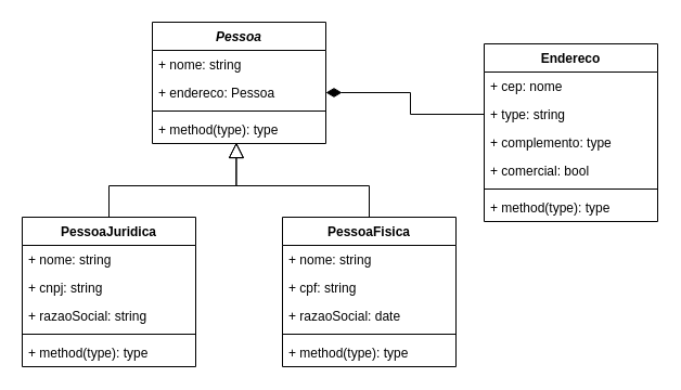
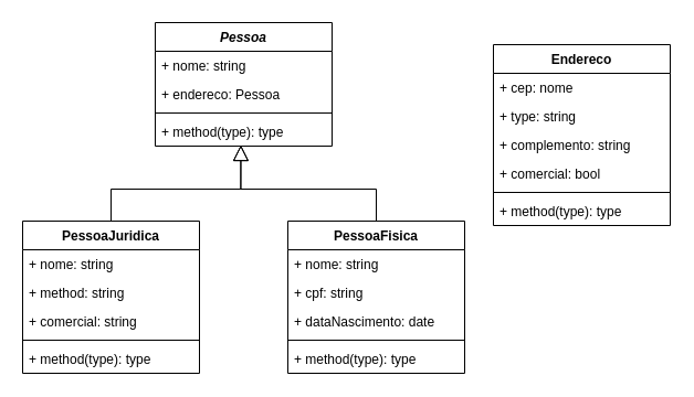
- <mxCell id="28" style="edgeStyle=orthogonalEdgeStyle;rounded=0;orthogonalLoop=1;jettySize=auto;html=1;entryX=1;entryY=0.5;entryDx=0;entryDy=0;endArrow=diamondThin;endFill=1;endSize=12;" edge="1" parent="1" source="23" target="18"><mxGeometry relative="1" as="geometry" /></mxCell>
- <mxCell id="24" value="+ complemento: type" style="text;strokeColor=none;fillColor=none;align=left;verticalAlign=top;spacingLeft=4;spacingRight=4;overflow=hidden;rotatable=0;points=[[0,0.5],[1,0.5]];portConstraint=eastwest;" vertex="1" parent="21"><mxGeometry y="78" width="160" height="26" as="geometry" /></mxCell>
+ <mxCell id="24" value="+ complemento: string" style="text;strokeColor=none;fillColor=none;align=left;verticalAlign=top;spacingLeft=4;spacingRight=4;overflow=hidden;rotatable=0;points=[[0,0.5],[1,0.5]];portConstraint=eastwest;" vertex="1" parent="21"><mxGeometry y="78" width="160" height="26" as="geometry" /></mxCell>
- <mxCell id="5" value="+ cnpj: string" style="text;strokeColor=none;fillColor=none;align=left;verticalAlign=top;spacingLeft=4;spacingRight=4;overflow=hidden;rotatable=0;points=[[0,0.5],[1,0.5]];portConstraint=eastwest;" vertex="1" parent="3"><mxGeometry y="52" width="160" height="26" as="geometry" /></mxCell>
+ <mxCell id="5" value="+ method: string" style="text;strokeColor=none;fillColor=none;align=left;verticalAlign=top;spacingLeft=4;spacingRight=4;overflow=hidden;rotatable=0;points=[[0,0.5],[1,0.5]];portConstraint=eastwest;" vertex="1" parent="3"><mxGeometry y="52" width="160" height="26" as="geometry" /></mxCell>
- <mxCell id="6" value="+ razaoSocial: string" style="text;strokeColor=none;fillColor=none;align=left;verticalAlign=top;spacingLeft=4;spacingRight=4;overflow=hidden;rotatable=0;points=[[0,0.5],[1,0.5]];portConstraint=eastwest;" vertex="1" parent="3"><mxGeometry y="78" width="160" height="26" as="geometry" /></mxCell>
+ <mxCell id="6" value="+ comercial: string" style="text;strokeColor=none;fillColor=none;align=left;verticalAlign=top;spacingLeft=4;spacingRight=4;overflow=hidden;rotatable=0;points=[[0,0.5],[1,0.5]];portConstraint=eastwest;" vertex="1" parent="3"><mxGeometry y="78" width="160" height="26" as="geometry" /></mxCell>
- <mxCell id="13" value="+ razaoSocial: date" style="text;strokeColor=none;fillColor=none;align=left;verticalAlign=top;spacingLeft=4;spacingRight=4;overflow=hidden;rotatable=0;points=[[0,0.5],[1,0.5]];portConstraint=eastwest;" vertex="1" parent="10"><mxGeometry y="78" width="160" height="26" as="geometry" /></mxCell>
+ <mxCell id="13" value="+ dataNascimento: date" style="text;strokeColor=none;fillColor=none;align=left;verticalAlign=top;spacingLeft=4;spacingRight=4;overflow=hidden;rotatable=0;points=[[0,0.5],[1,0.5]];portConstraint=eastwest;" vertex="1" parent="10"><mxGeometry y="78" width="160" height="26" as="geometry" /></mxCell>
